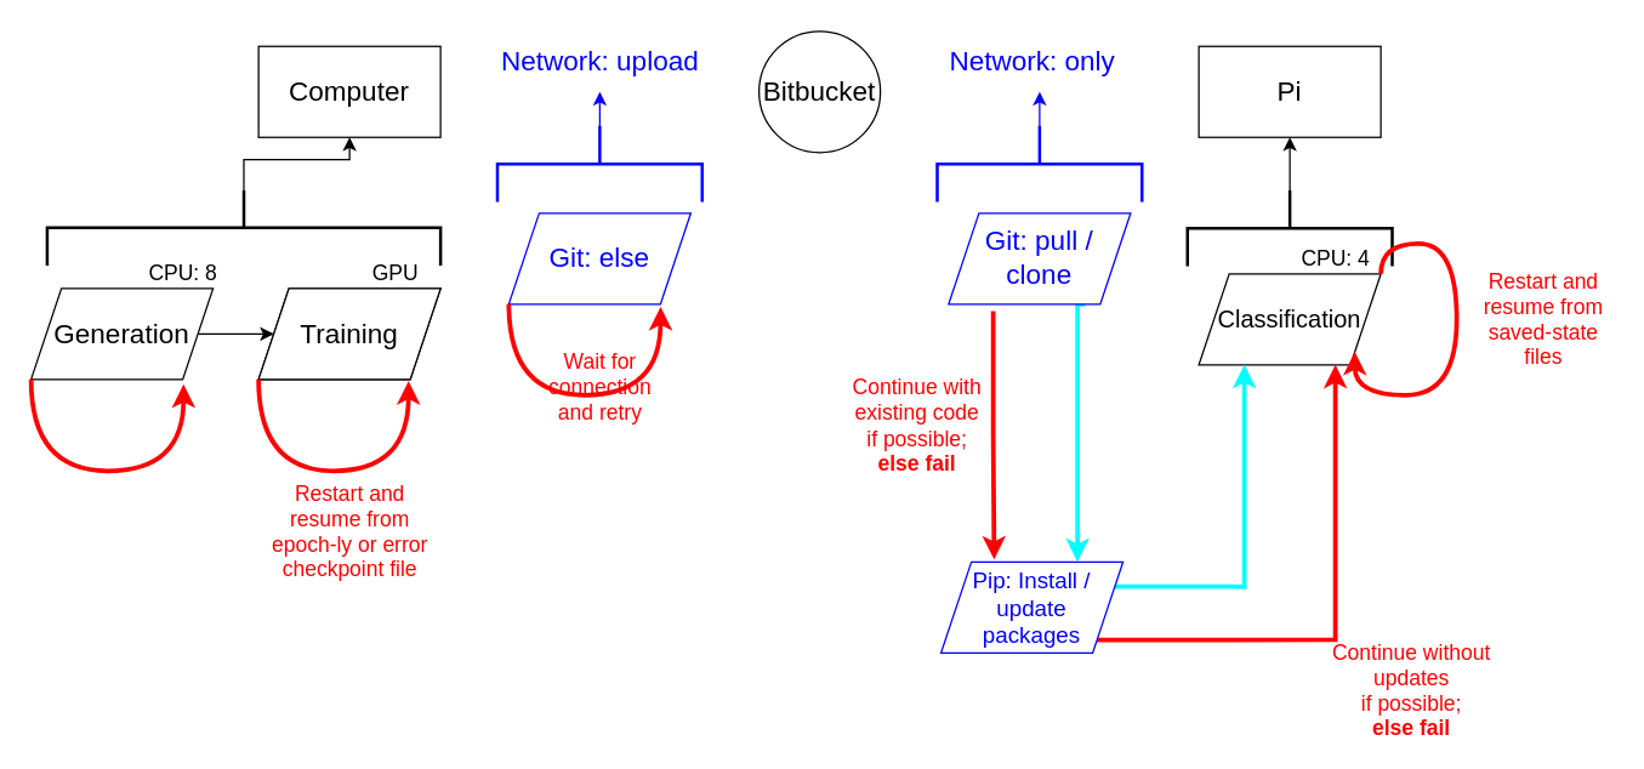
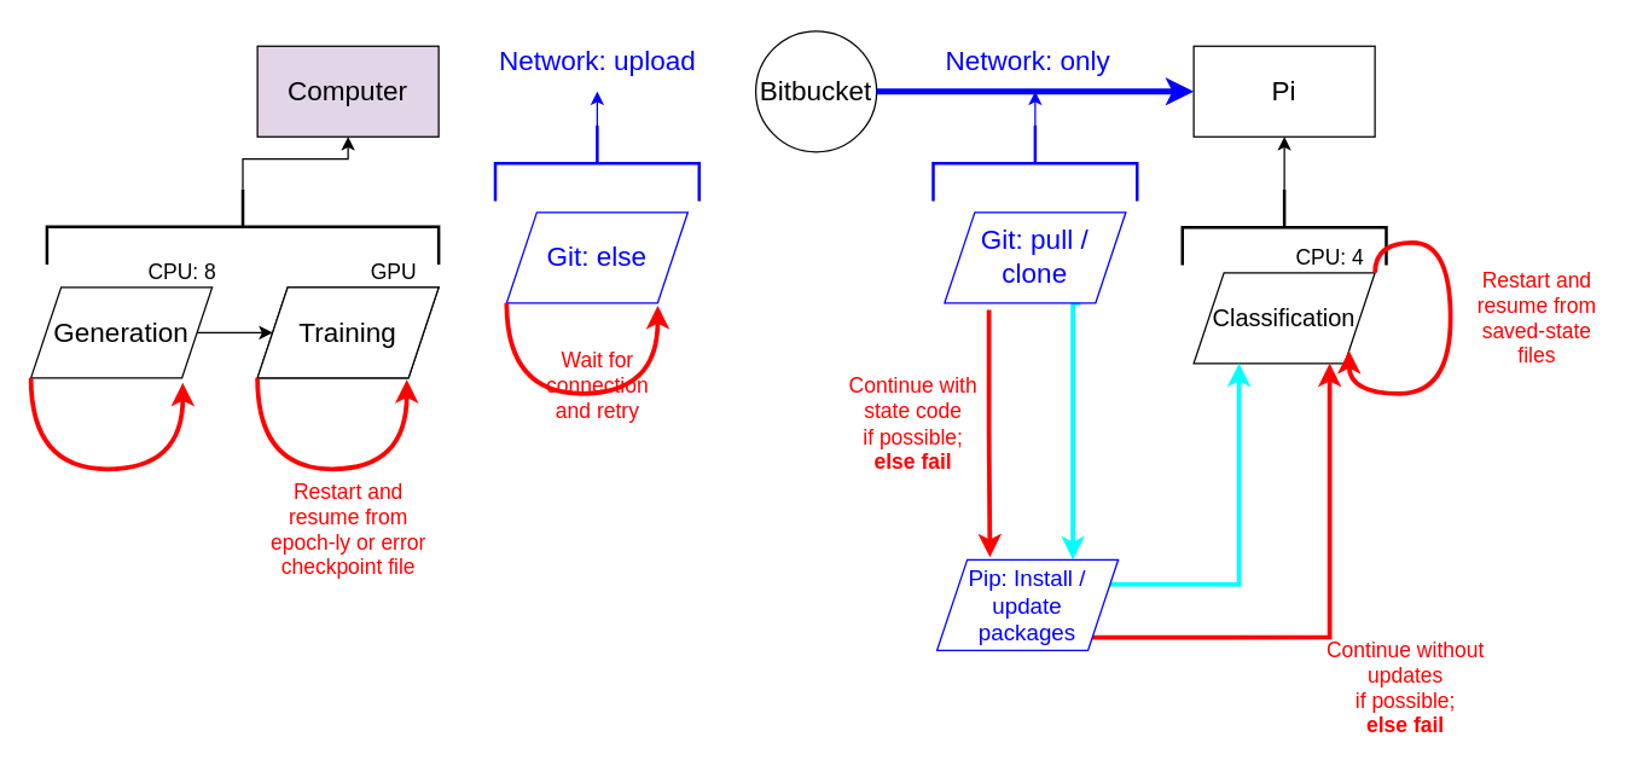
- <mxCell id="2" value="&lt;font style=&quot;font-size: 18px&quot;&gt;Computer&lt;/font&gt;" style="rounded=0;whiteSpace=wrap;html=1;" vertex="1" parent="1"><mxGeometry x="170" y="30" width="120" height="60" as="geometry" /></mxCell>
+ <mxCell id="2" value="&lt;font style=&quot;font-size: 18px&quot;&gt;Computer&lt;/font&gt;" style="rounded=0;whiteSpace=wrap;html=1;fillColor=#e1d5e7;" vertex="1" parent="1"><mxGeometry x="170" y="30" width="120" height="60" as="geometry" /></mxCell>
+ <mxCell id="5" value="" style="endArrow=classic;html=1;exitX=1;exitY=0.5;exitDx=0;exitDy=0;entryX=0;entryY=0.5;entryDx=0;entryDy=0;strokeColor=#0000ff;strokeWidth=4;" edge="1" parent="1" source="4" target="3"><mxGeometry width="50" height="50" relative="1" as="geometry"><mxPoint x="480" y="170" as="sourcePoint" /><mxPoint x="690" y="170" as="targetPoint" /></mxGeometry></mxCell>
- <mxCell id="25" value="&lt;div style=&quot;font-size: 14px&quot;&gt;&lt;font style=&quot;font-size: 14px&quot; color=&quot;#ff0000&quot;&gt;Continue with&lt;/font&gt;&lt;/div&gt;&lt;div style=&quot;font-size: 14px&quot;&gt;&lt;font style=&quot;font-size: 14px&quot; color=&quot;#ff0000&quot;&gt;existing code&lt;/font&gt;&lt;/div&gt;&lt;div style=&quot;font-size: 14px&quot;&gt;&lt;font style=&quot;font-size: 14px&quot; color=&quot;#ff0000&quot;&gt;if possible;&lt;/font&gt;&lt;/div&gt;&lt;div style=&quot;font-size: 14px&quot;&gt;&lt;font style=&quot;font-size: 14px&quot; color=&quot;#ff0000&quot;&gt;&lt;b&gt;else fail&lt;/b&gt;&lt;br&gt;&lt;/font&gt;&lt;/div&gt;" style="text;html=1;align=center;verticalAlign=middle;resizable=0;points=[];autosize=1;" vertex="1" parent="1"><mxGeometry x="554" y="250" width="100" height="60" as="geometry" /></mxCell>
+ <mxCell id="25" value="&lt;div style=&quot;font-size: 14px&quot;&gt;&lt;font style=&quot;font-size: 14px&quot; color=&quot;#ff0000&quot;&gt;Continue with&lt;/font&gt;&lt;/div&gt;&lt;div style=&quot;font-size: 14px&quot;&gt;&lt;font style=&quot;font-size: 14px&quot; color=&quot;#ff0000&quot;&gt;state code&lt;/font&gt;&lt;/div&gt;&lt;div style=&quot;font-size: 14px&quot;&gt;&lt;font style=&quot;font-size: 14px&quot; color=&quot;#ff0000&quot;&gt;if possible;&lt;/font&gt;&lt;/div&gt;&lt;div style=&quot;font-size: 14px&quot;&gt;&lt;font style=&quot;font-size: 14px&quot; color=&quot;#ff0000&quot;&gt;&lt;b&gt;else fail&lt;/b&gt;&lt;br&gt;&lt;/font&gt;&lt;/div&gt;" style="text;html=1;align=center;verticalAlign=middle;resizable=0;points=[];autosize=1;" vertex="1" parent="1"><mxGeometry x="554" y="250" width="100" height="60" as="geometry" /></mxCell>
